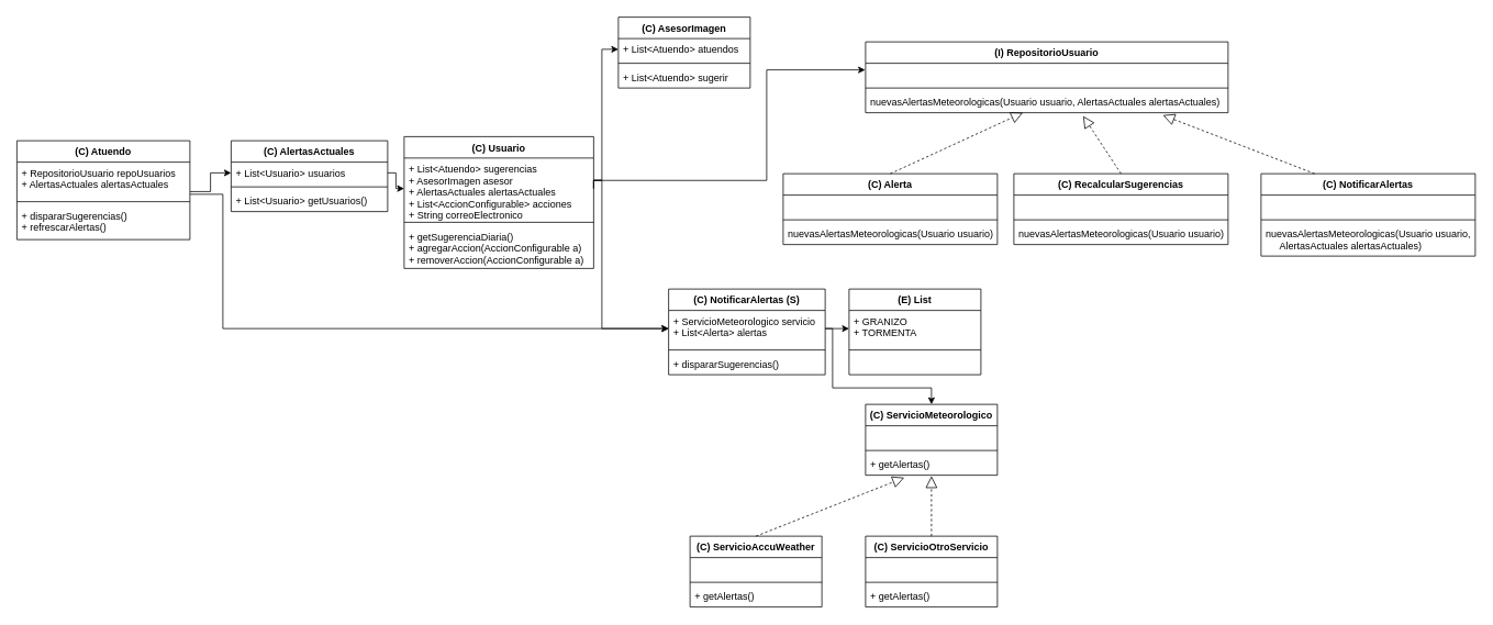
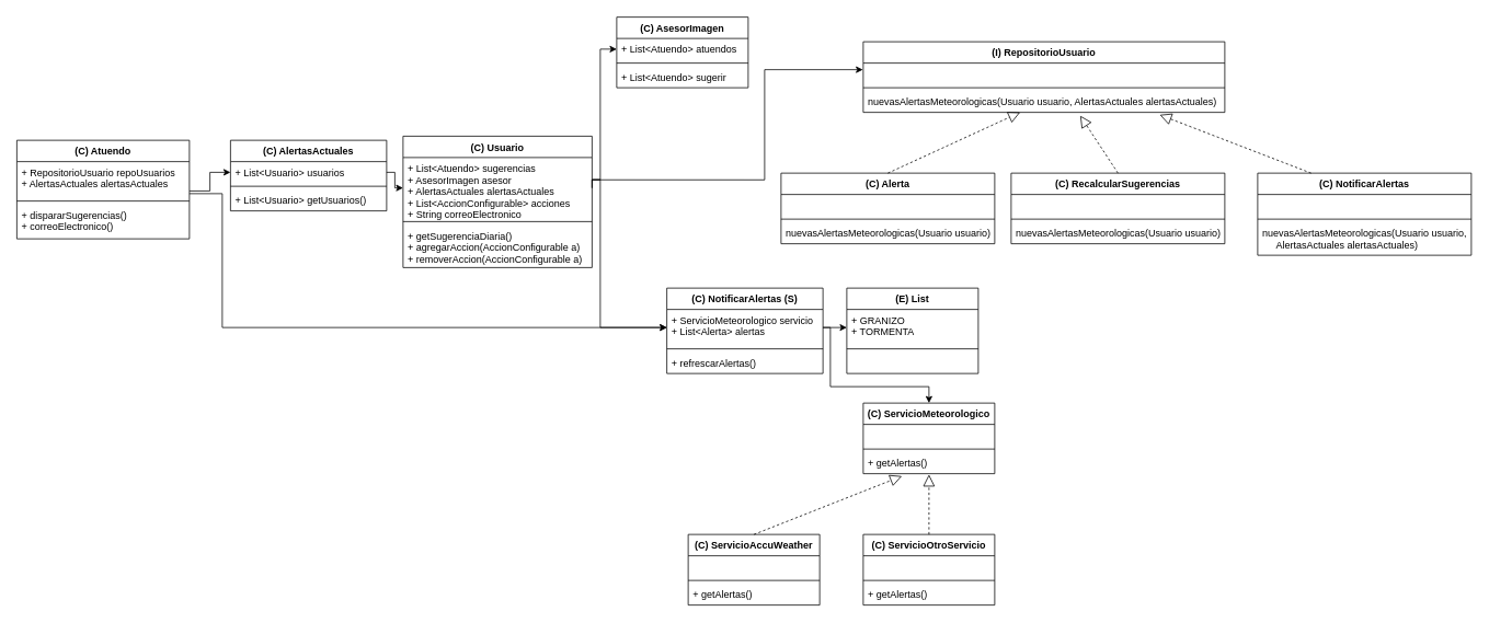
- <mxCell id="18" value="+ dispararSugerencias()&#10;+ refrescarAlertas()" style="text;strokeColor=none;fillColor=none;align=left;verticalAlign=top;spacingLeft=4;spacingRight=4;overflow=hidden;rotatable=0;points=[[0,0.5],[1,0.5]];portConstraint=eastwest;" vertex="1" parent="15"><mxGeometry y="78" width="210" height="42" as="geometry" /></mxCell>
+ <mxCell id="18" value="+ dispararSugerencias()&#10;+ correoElectronico()" style="text;strokeColor=none;fillColor=none;align=left;verticalAlign=top;spacingLeft=4;spacingRight=4;overflow=hidden;rotatable=0;points=[[0,0.5],[1,0.5]];portConstraint=eastwest;" vertex="1" parent="15"><mxGeometry y="78" width="210" height="42" as="geometry" /></mxCell>
- <mxCell id="23" value="+ dispararSugerencias()" style="text;strokeColor=none;fillColor=none;align=left;verticalAlign=top;spacingLeft=4;spacingRight=4;overflow=hidden;rotatable=0;points=[[0,0.5],[1,0.5]];portConstraint=eastwest;" vertex="1" parent="20"><mxGeometry y="78" width="190" height="26" as="geometry" /></mxCell>
+ <mxCell id="23" value="+ refrescarAlertas()" style="text;strokeColor=none;fillColor=none;align=left;verticalAlign=top;spacingLeft=4;spacingRight=4;overflow=hidden;rotatable=0;points=[[0,0.5],[1,0.5]];portConstraint=eastwest;" vertex="1" parent="20"><mxGeometry y="78" width="190" height="26" as="geometry" /></mxCell>
